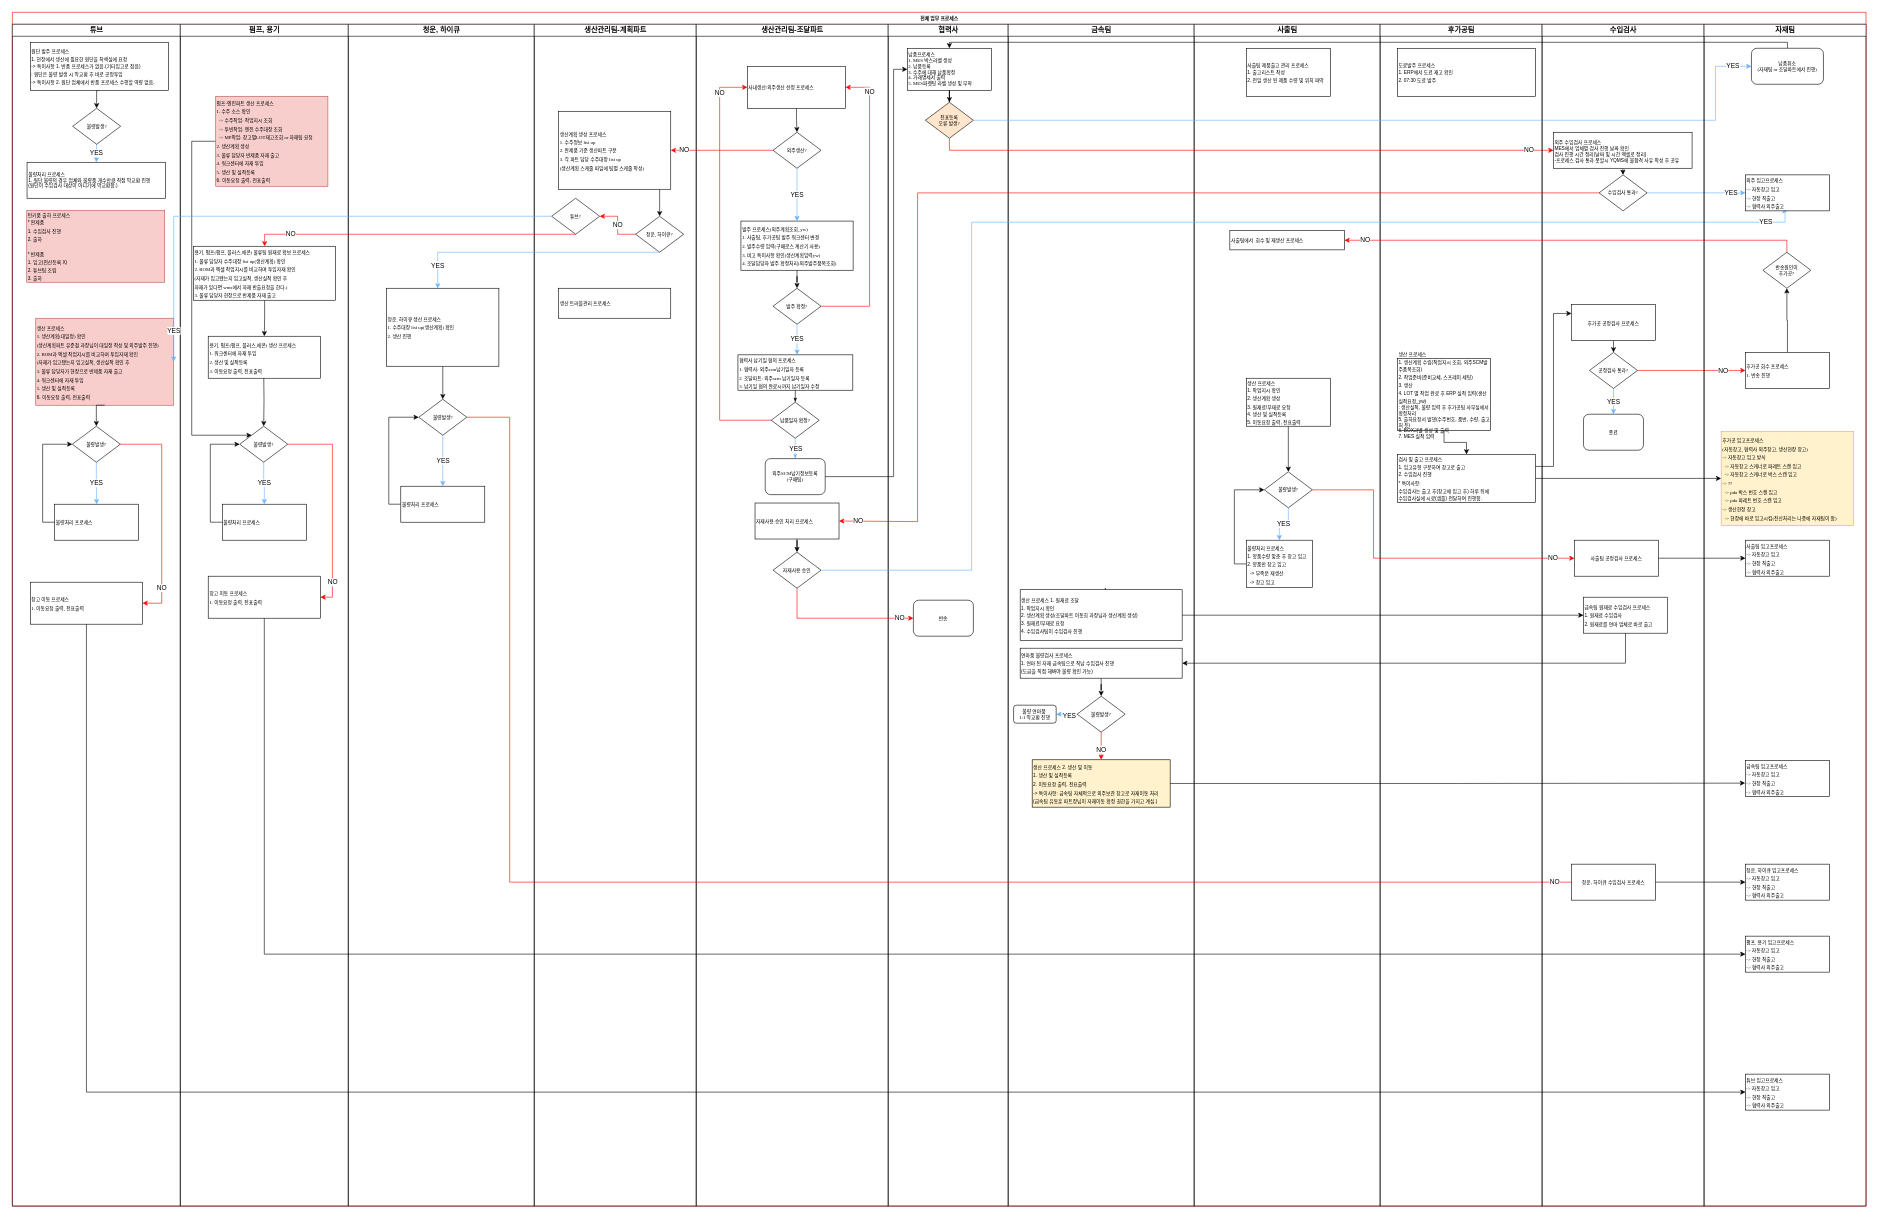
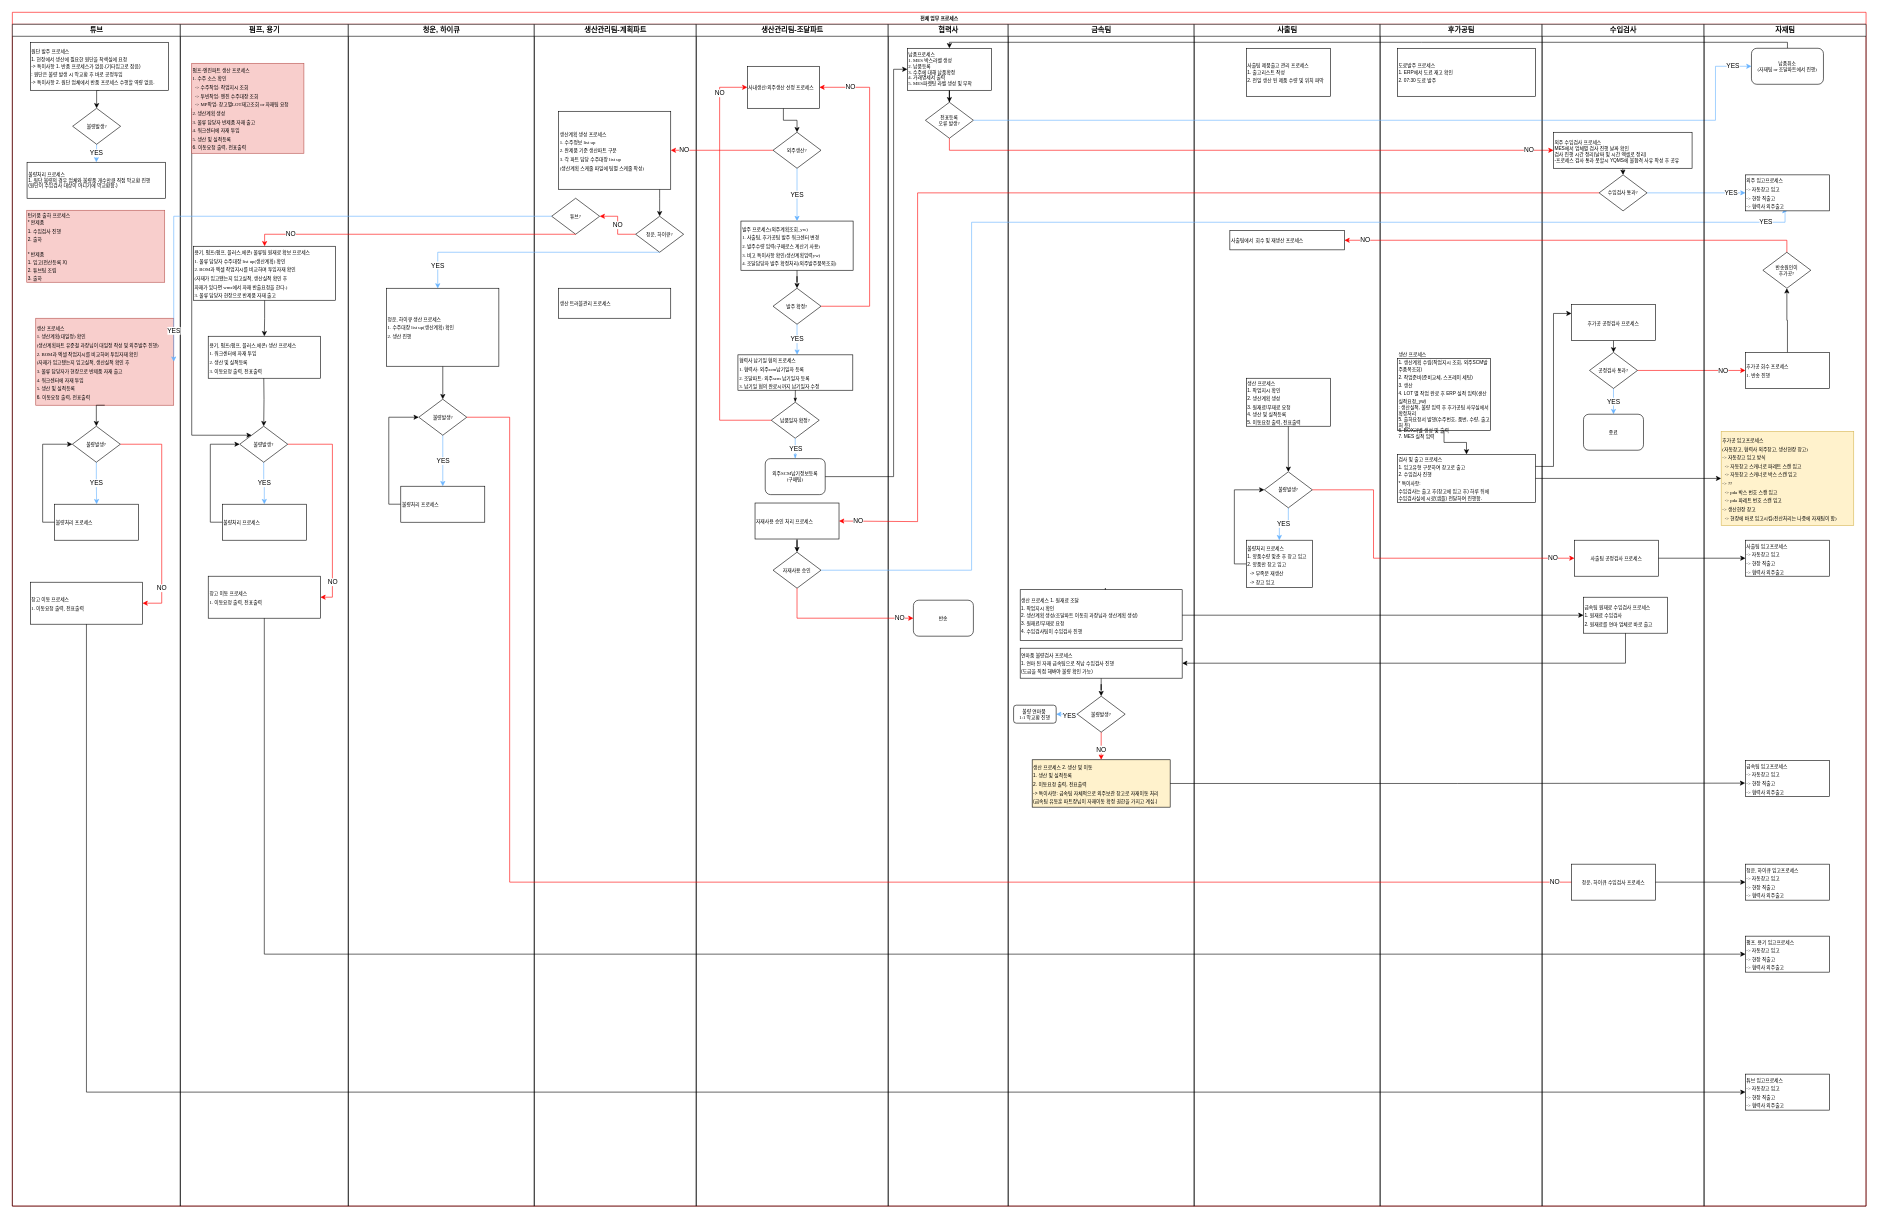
- <mxCell id="57" value="&lt;font face=&quot;Verdana&quot;&gt;&lt;span style=&quot;font-size: 8px;&quot;&gt;사내생산/외주생산 선정 프로세스&lt;/span&gt;&lt;/font&gt;" style="rounded=0;whiteSpace=wrap;html=1;align=left;" parent="45" vertex="1"><mxGeometry x="85.25" y="70" width="163.5" height="70" as="geometry" /></mxCell>
+ <mxCell id="57" value="&lt;font face=&quot;Verdana&quot;&gt;&lt;span style=&quot;font-size: 8px;&quot;&gt;사내생산/외주생산 선정 프로세스&lt;/span&gt;&lt;/font&gt;" style="rounded=0;whiteSpace=wrap;html=1;align=left;" parent="45" vertex="1"><mxGeometry x="85.25" y="70" width="120" height="70" as="geometry" /></mxCell>
- <mxCell id="65" value="전표등록&lt;div&gt;오류 발생?&lt;/div&gt;" style="rhombus;whiteSpace=wrap;html=1;rounded=0;shadow=0;labelBackgroundColor=none;strokeWidth=1;fontFamily=Verdana;fontSize=8;align=center;fillColor=#ffe6cc;" parent="62" vertex="1"><mxGeometry x="62" y="130" width="80" height="60" as="geometry" /></mxCell>
+ <mxCell id="65" value="전표등록&lt;div&gt;오류 발생?&lt;/div&gt;" style="rhombus;whiteSpace=wrap;html=1;rounded=0;shadow=0;labelBackgroundColor=none;strokeWidth=1;fontFamily=Verdana;fontSize=8;align=center;" parent="62" vertex="1"><mxGeometry x="62" y="130" width="80" height="60" as="geometry" /></mxCell>
- <mxCell id="22" value="&lt;span style=&quot;font-family: Verdana; font-size: 8px;&quot;&gt;펌프-엔진파트 생산 프로세스&lt;/span&gt;&lt;div&gt;&lt;span style=&quot;font-family: Verdana; font-size: 8px;&quot;&gt;1. 수주 소스 확인&lt;/span&gt;&lt;/div&gt;&lt;div&gt;&lt;span style=&quot;font-family: Verdana; font-size: 8px;&quot;&gt;&amp;nbsp; -&amp;gt; 수주작업: 작업지시 조회&lt;/span&gt;&lt;/div&gt;&lt;div&gt;&lt;span style=&quot;font-family: Verdana; font-size: 8px;&quot;&gt;&amp;nbsp; -&amp;gt; 투빈작업: 엔진 수주대장 조회&lt;/span&gt;&lt;/div&gt;&lt;div&gt;&lt;span style=&quot;font-family: Verdana; font-size: 8px;&quot;&gt;&amp;nbsp; -&amp;gt; MP작업: 창고별LOT재고조회 or 자재팀 요청&lt;/span&gt;&lt;/div&gt;&lt;div&gt;&lt;span style=&quot;font-family: Verdana; font-size: 8px;&quot;&gt;2. 생산계획 생성&lt;/span&gt;&lt;/div&gt;&lt;div&gt;&lt;span style=&quot;font-family: Verdana; font-size: 8px;&quot;&gt;3. 물류 담당자 반제품 자재 출고&lt;/span&gt;&lt;/div&gt;&lt;div&gt;&lt;span style=&quot;font-family: Verdana; font-size: 8px;&quot;&gt;4. 워크센터에 자재 투입&lt;/span&gt;&lt;/div&gt;&lt;div&gt;&lt;span style=&quot;font-family: Verdana; font-size: 8px;&quot;&gt;5.&amp;nbsp;&lt;/span&gt;&lt;span style=&quot;font-size: 8px; background-color: initial;&quot;&gt;생산 및 실적등록&lt;/span&gt;&lt;/div&gt;&lt;span style=&quot;font-size: 8px;&quot;&gt;6. 이동요청 출력, 전표출력&lt;/span&gt;" style="rounded=0;whiteSpace=wrap;html=1;align=left;fillColor=#f8cecc;strokeColor=#b85450;" parent="18" vertex="1"><mxGeometry x="59" y="120" width="187" height="150" as="geometry" /></mxCell>
+ <mxCell id="22" value="&lt;span style=&quot;font-family: Verdana; font-size: 8px;&quot;&gt;펌프-엔진파트 생산 프로세스&lt;/span&gt;&lt;div&gt;&lt;span style=&quot;font-family: Verdana; font-size: 8px;&quot;&gt;1. 수주 소스 확인&lt;/span&gt;&lt;/div&gt;&lt;div&gt;&lt;span style=&quot;font-family: Verdana; font-size: 8px;&quot;&gt;&amp;nbsp; -&amp;gt; 수주작업: 작업지시 조회&lt;/span&gt;&lt;/div&gt;&lt;div&gt;&lt;span style=&quot;font-family: Verdana; font-size: 8px;&quot;&gt;&amp;nbsp; -&amp;gt; 투빈작업: 엔진 수주대장 조회&lt;/span&gt;&lt;/div&gt;&lt;div&gt;&lt;span style=&quot;font-family: Verdana; font-size: 8px;&quot;&gt;&amp;nbsp; -&amp;gt; MP작업: 창고별LOT재고조회 or 자재팀 요청&lt;/span&gt;&lt;/div&gt;&lt;div&gt;&lt;span style=&quot;font-family: Verdana; font-size: 8px;&quot;&gt;2. 생산계획 생성&lt;/span&gt;&lt;/div&gt;&lt;div&gt;&lt;span style=&quot;font-family: Verdana; font-size: 8px;&quot;&gt;3. 물류 담당자 반제품 자재 출고&lt;/span&gt;&lt;/div&gt;&lt;div&gt;&lt;span style=&quot;font-family: Verdana; font-size: 8px;&quot;&gt;4. 워크센터에 자재 투입&lt;/span&gt;&lt;/div&gt;&lt;div&gt;&lt;span style=&quot;font-family: Verdana; font-size: 8px;&quot;&gt;5.&amp;nbsp;&lt;/span&gt;&lt;span style=&quot;font-size: 8px; background-color: initial;&quot;&gt;생산 및 실적등록&lt;/span&gt;&lt;/div&gt;&lt;span style=&quot;font-size: 8px;&quot;&gt;6. 이동요청 출력, 전표출력&lt;/span&gt;" style="rounded=0;whiteSpace=wrap;html=1;align=left;fillColor=#f8cecc;strokeColor=#b85450;" parent="18" vertex="1"><mxGeometry x="19" y="65" width="187" height="150" as="geometry" /></mxCell>
